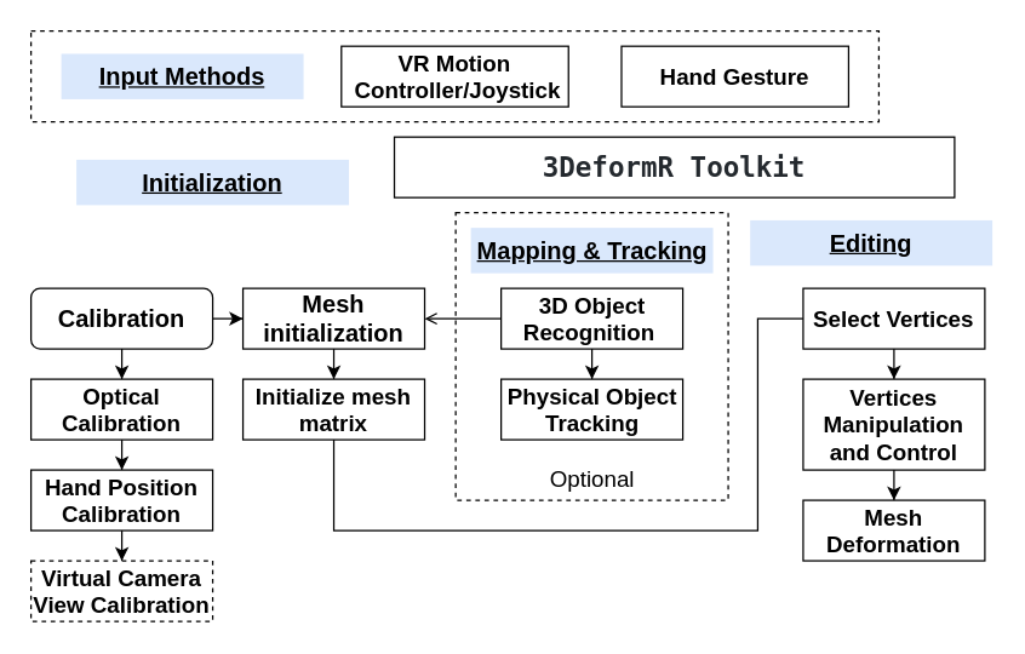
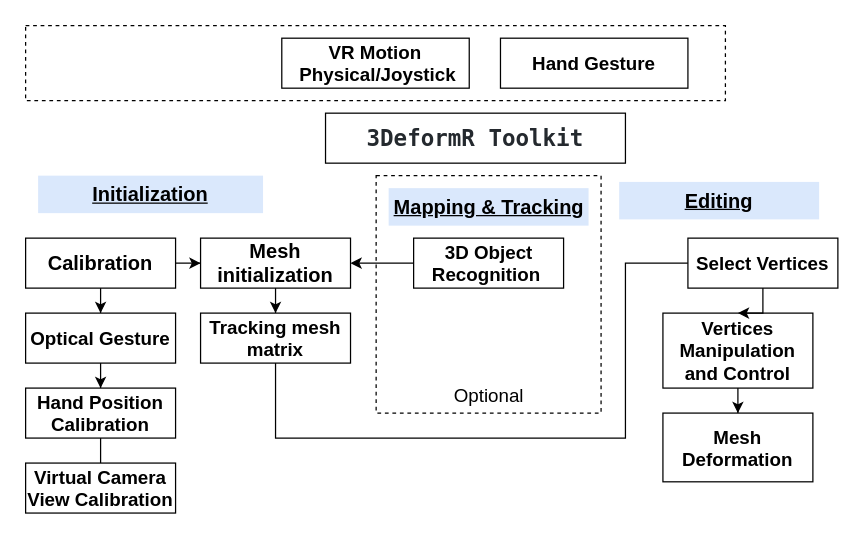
- <mxCell id="30" value="Input Methods" style="rounded=0;whiteSpace=wrap;html=1;fillColor=#dae8fc;fontSize=16;fontStyle=5;strokeColor=none;" vertex="1" parent="1"><mxGeometry x="40" y="35" width="160" height="30" as="geometry" /></mxCell>
- <mxCell id="28" value="&lt;b style=&quot;font-size: 15px&quot;&gt;VR Motion&lt;br&gt;&amp;nbsp;Controller/Joystick&lt;/b&gt;" style="rounded=0;whiteSpace=wrap;html=1;" vertex="1" parent="1"><mxGeometry x="225" y="30" width="150" height="40" as="geometry" /></mxCell>
+ <mxCell id="28" value="&lt;b style=&quot;font-size: 15px&quot;&gt;VR Motion&lt;br&gt;&amp;nbsp;Physical/Joystick&lt;/b&gt;" style="rounded=0;whiteSpace=wrap;html=1;" vertex="1" parent="1"><mxGeometry x="225" y="30" width="150" height="40" as="geometry" /></mxCell>
- <mxCell id="31" value="&lt;span style=&quot;font-size: 15px&quot;&gt;&lt;b&gt;Hand Gesture&lt;/b&gt;&lt;/span&gt;" style="rounded=0;whiteSpace=wrap;html=1;" vertex="1" parent="1"><mxGeometry x="410" y="30" width="150" height="40" as="geometry" /></mxCell>
+ <mxCell id="31" value="&lt;span style=&quot;font-size: 15px&quot;&gt;&lt;b&gt;Hand Gesture&lt;/b&gt;&lt;/span&gt;" style="rounded=0;whiteSpace=wrap;html=1;" vertex="1" parent="1"><mxGeometry x="400" y="30" width="150" height="40" as="geometry" /></mxCell>
- <mxCell id="4" value="&lt;pre id=&quot;empty-setup-new-repo-echo&quot; class=&quot;copyable-terminal-content f5&quot; style=&quot;box-sizing: border-box ; font-size: 18px ; margin-top: 0px ; margin-bottom: 0px ; overflow: auto ; color: rgb(36 , 41 , 46)&quot;&gt;&lt;span class=&quot;user-select-contain&quot; style=&quot;box-sizing: border-box ; font-size: 18px&quot;&gt;3DeformR Toolkit&lt;/span&gt;&lt;/pre&gt;" style="rounded=0;whiteSpace=wrap;html=1;fontSize=18;fontStyle=1" parent="1" vertex="1"><mxGeometry x="260" y="90" width="370" height="40" as="geometry" /></mxCell>
+ <mxCell id="4" value="&lt;pre id=&quot;empty-setup-new-repo-echo&quot; class=&quot;copyable-terminal-content f5&quot; style=&quot;box-sizing: border-box ; font-size: 18px ; margin-top: 0px ; margin-bottom: 0px ; overflow: auto ; color: rgb(36 , 41 , 46)&quot;&gt;&lt;span class=&quot;user-select-contain&quot; style=&quot;box-sizing: border-box ; font-size: 18px&quot;&gt;3DeformR Toolkit&lt;/span&gt;&lt;/pre&gt;" style="rounded=0;whiteSpace=wrap;html=1;fontSize=18;fontStyle=1" parent="1" vertex="1"><mxGeometry x="260" y="90" width="240" height="40" as="geometry" /></mxCell>
- <mxCell id="5" value="Initialization" style="rounded=0;whiteSpace=wrap;html=1;fillColor=#dae8fc;fontSize=16;fontStyle=5;strokeColor=none;" parent="1" vertex="1"><mxGeometry x="50" y="105" width="180" height="30" as="geometry" /></mxCell>
+ <mxCell id="5" value="Initialization" style="rounded=0;whiteSpace=wrap;html=1;fillColor=#dae8fc;fontSize=16;fontStyle=5;strokeColor=none;" parent="1" vertex="1"><mxGeometry x="30" y="140" width="180" height="30" as="geometry" /></mxCell>
- <mxCell id="10" value="Calibration" style="whiteSpace=wrap;html=1;fontSize=16;fontStyle=1;rounded=1;" parent="1" vertex="1"><mxGeometry x="20" y="190" width="120" height="40" as="geometry" /></mxCell>
+ <mxCell id="10" value="Calibration" style="rounded=0;whiteSpace=wrap;html=1;fontSize=16;fontStyle=1" parent="1" vertex="1"><mxGeometry x="20" y="190" width="120" height="40" as="geometry" /></mxCell>
- <mxCell id="19" style="edgeStyle=orthogonalEdgeStyle;rounded=0;orthogonalLoop=1;jettySize=auto;html=1;fontSize=15;endArrow=open;" edge="1" parent="1" source="20" target="7"><mxGeometry relative="1" as="geometry" /></mxCell>
+ <mxCell id="19" style="edgeStyle=orthogonalEdgeStyle;rounded=0;orthogonalLoop=1;jettySize=auto;html=1;fontSize=15;" edge="1" parent="1" source="20" target="7"><mxGeometry relative="1" as="geometry" /></mxCell>
- <mxCell id="27" value="&lt;font style=&quot;font-size: 15px&quot;&gt;&lt;b&gt;Select Vertices&lt;/b&gt;&lt;/font&gt;" style="rounded=0;whiteSpace=wrap;html=1;" vertex="1" parent="1"><mxGeometry x="530" y="190" width="120" height="40" as="geometry" /></mxCell>
+ <mxCell id="27" value="&lt;font style=&quot;font-size: 15px&quot;&gt;&lt;b&gt;Select Vertices&lt;/b&gt;&lt;/font&gt;" style="rounded=0;whiteSpace=wrap;html=1;" vertex="1" parent="1"><mxGeometry x="550" y="190" width="120" height="40" as="geometry" /></mxCell>
- <mxCell id="18" value="" style="edgeStyle=orthogonalEdgeStyle;rounded=0;orthogonalLoop=1;jettySize=auto;html=1;fontSize=16;" parent="1" source="20" target="22" edge="1"><mxGeometry relative="1" as="geometry" /></mxCell>
- <mxCell id="12" value="&lt;div style=&quot;font-size: 15px;&quot;&gt;Optical Calibration&lt;/div&gt;" style="rounded=0;whiteSpace=wrap;html=1;fontSize=15;fontStyle=1" parent="1" vertex="1"><mxGeometry x="20" y="250" width="120" height="40" as="geometry" /></mxCell>
+ <mxCell id="12" value="&lt;div style=&quot;font-size: 15px;&quot;&gt;Optical Gesture&lt;/div&gt;" style="rounded=0;whiteSpace=wrap;html=1;fontSize=15;fontStyle=1" parent="1" vertex="1"><mxGeometry x="20" y="250" width="120" height="40" as="geometry" /></mxCell>
- <mxCell id="16" value="Initialize mesh matrix" style="rounded=0;whiteSpace=wrap;html=1;fontSize=15;fontStyle=1" parent="1" vertex="1"><mxGeometry x="160" y="250" width="120" height="40" as="geometry" /></mxCell>
+ <mxCell id="16" value="Tracking mesh matrix" style="rounded=0;whiteSpace=wrap;html=1;fontSize=15;fontStyle=1" parent="1" vertex="1"><mxGeometry x="160" y="250" width="120" height="40" as="geometry" /></mxCell>
- <mxCell id="22" value="Physical Object Tracking" style="rounded=0;whiteSpace=wrap;html=1;fontSize=15;fontStyle=1" parent="1" vertex="1"><mxGeometry x="330.5" y="250" width="120" height="40" as="geometry" /></mxCell>
- <mxCell id="29" value="&lt;font style=&quot;font-size: 15px&quot;&gt;&lt;b&gt;Mesh Deformation&lt;/b&gt;&lt;/font&gt;" style="rounded=0;whiteSpace=wrap;html=1;" vertex="1" parent="1"><mxGeometry x="530" y="330" width="120" height="40" as="geometry" /></mxCell>
+ <mxCell id="29" value="&lt;font style=&quot;font-size: 15px&quot;&gt;&lt;b&gt;Mesh Deformation&lt;/b&gt;&lt;/font&gt;" style="rounded=0;whiteSpace=wrap;html=1;" vertex="1" parent="1"><mxGeometry x="530" y="330" width="120" height="55" as="geometry" /></mxCell>
- <mxCell id="13" value="" style="edgeStyle=orthogonalEdgeStyle;rounded=0;orthogonalLoop=1;jettySize=auto;html=1;fontSize=16;" parent="1" source="14" target="17" edge="1"><mxGeometry relative="1" as="geometry" /></mxCell>
+ <mxCell id="13" value="" style="edgeStyle=orthogonalEdgeStyle;rounded=0;orthogonalLoop=1;jettySize=auto;html=1;fontSize=16;endArrow=none;" parent="1" source="14" target="17" edge="1"><mxGeometry relative="1" as="geometry" /></mxCell>
- <mxCell id="17" value="&lt;span style=&quot;font-size: 15px;&quot;&gt;Virtual Camera View Calibration&lt;/span&gt;" style="rounded=0;whiteSpace=wrap;html=1;fontSize=15;fontStyle=1;dashed=1;" parent="1" vertex="1"><mxGeometry x="20" y="370" width="120" height="40" as="geometry" /></mxCell>
+ <mxCell id="17" value="&lt;span style=&quot;font-size: 15px;&quot;&gt;Virtual Camera View Calibration&lt;/span&gt;" style="rounded=0;whiteSpace=wrap;html=1;fontSize=15;fontStyle=1" parent="1" vertex="1"><mxGeometry x="20" y="370" width="120" height="40" as="geometry" /></mxCell>
